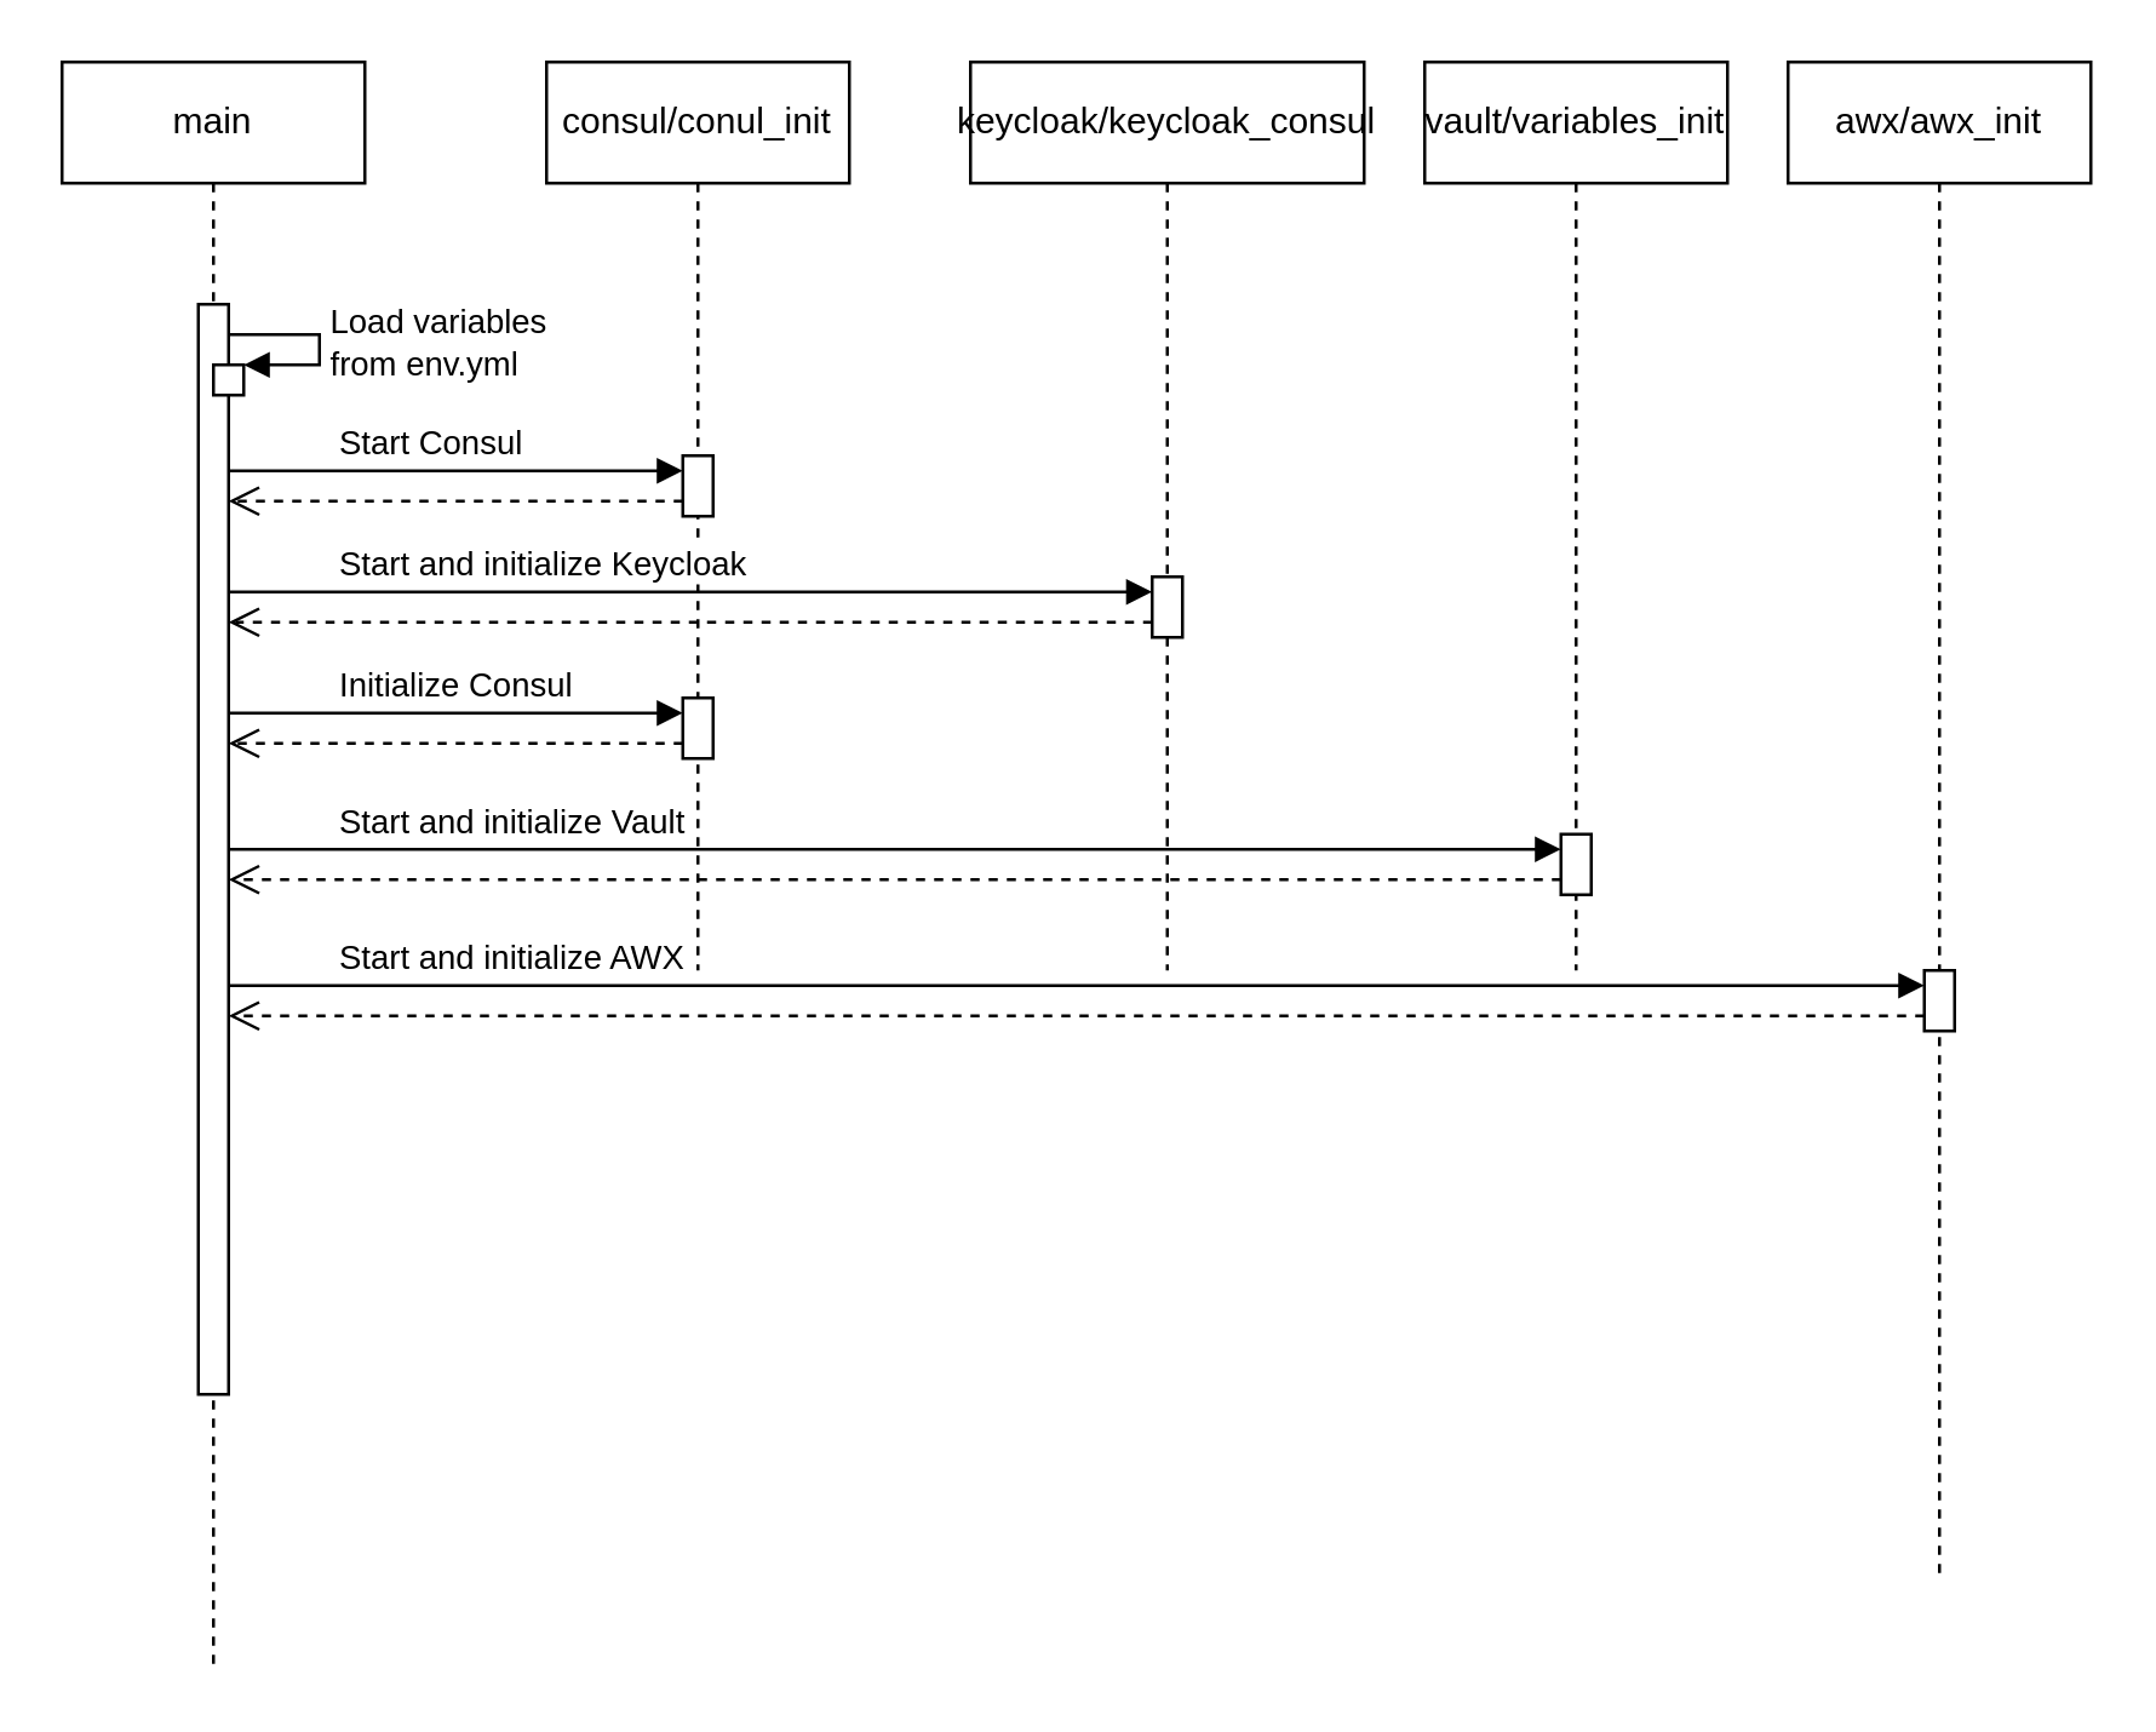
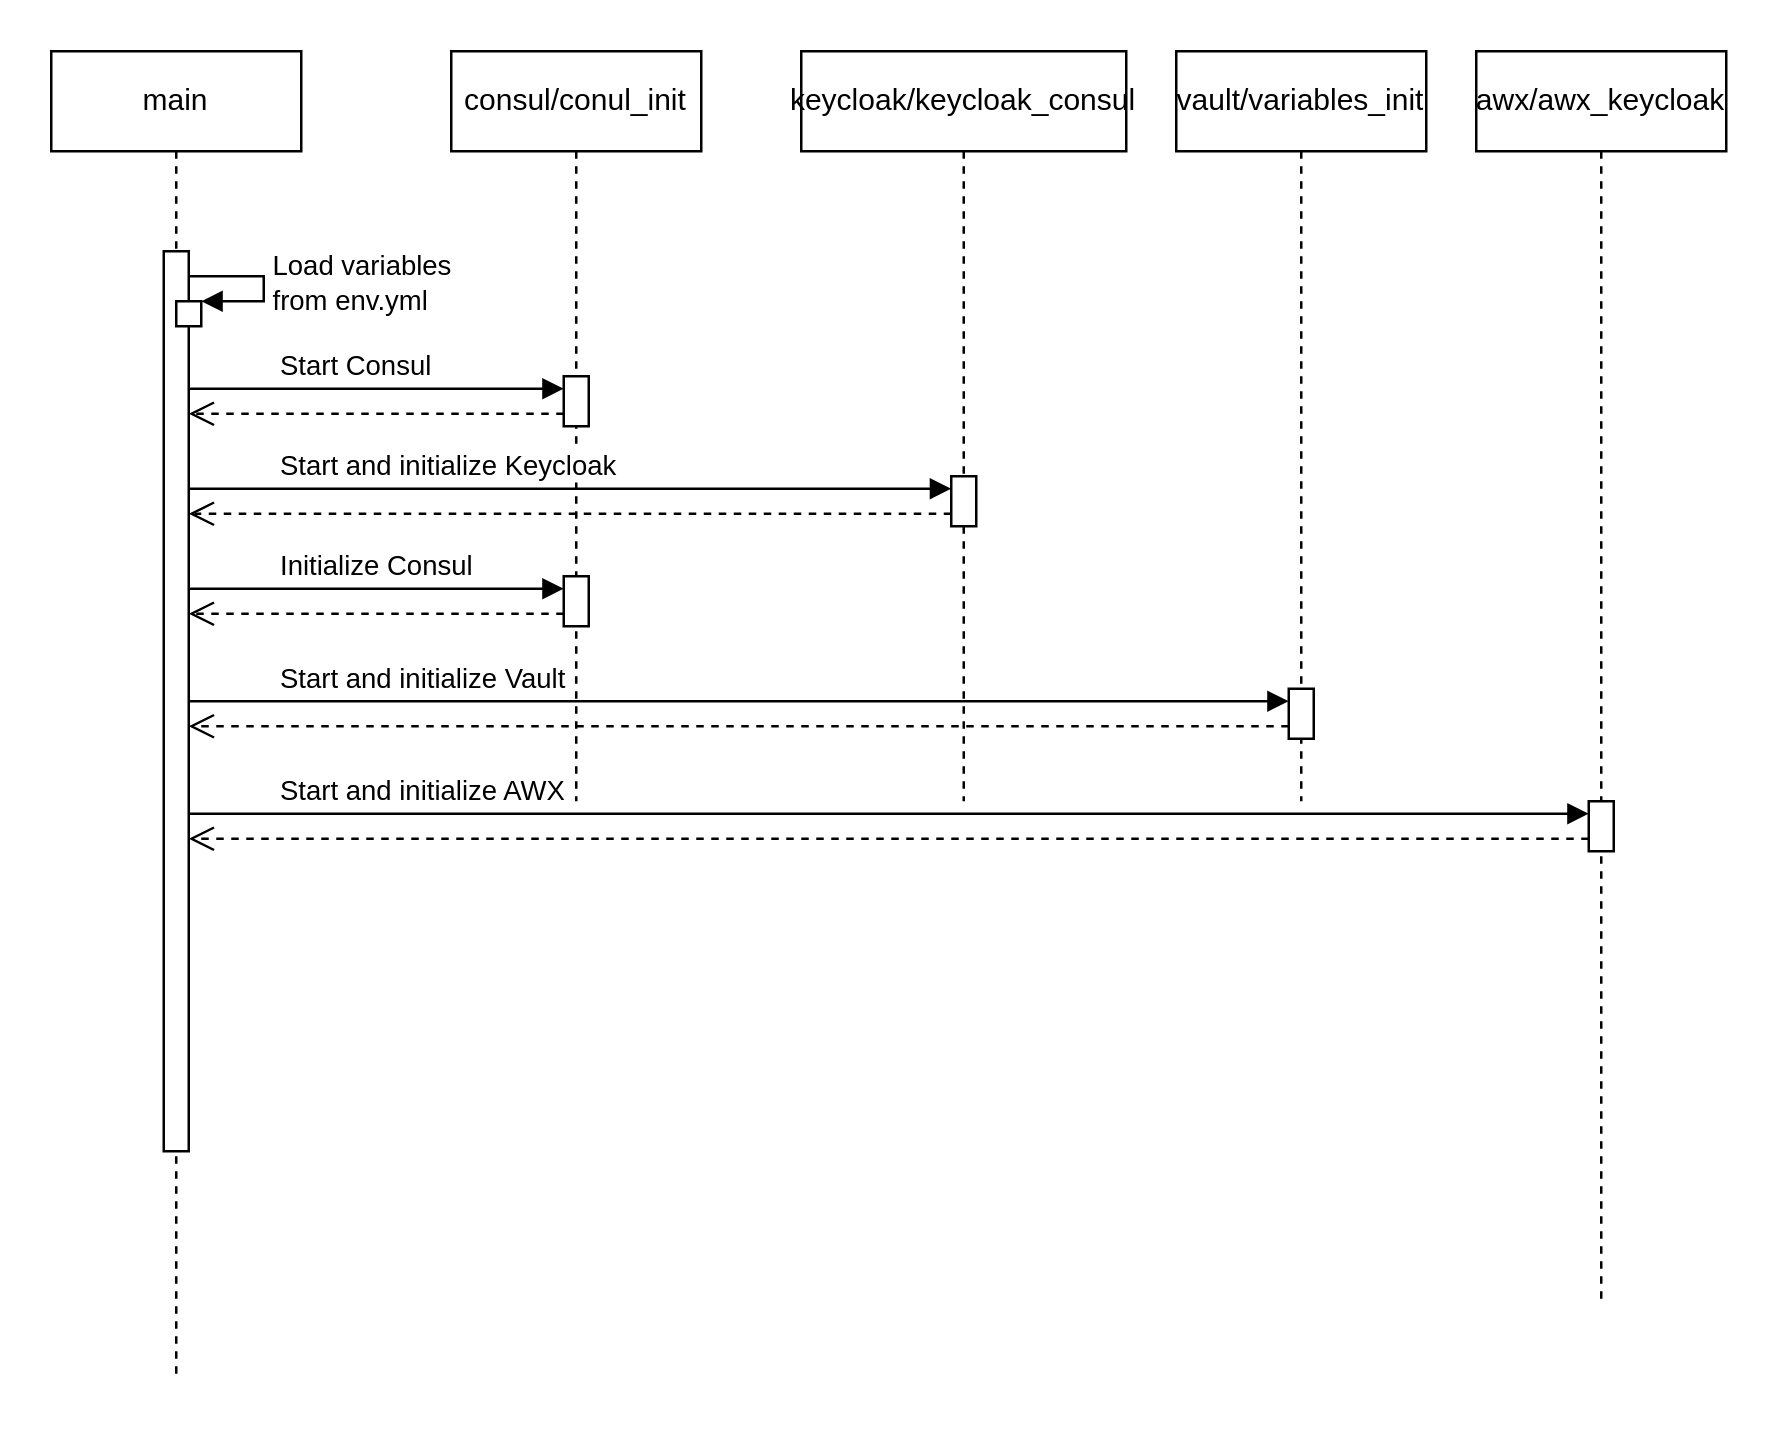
- <mxCell id="21" value="awx/awx_init" style="shape=umlLifeline;whiteSpace=wrap;html=1;container=1;dropTarget=0;collapsible=0;recursiveResize=0;outlineConnect=0;portConstraint=eastwest;newEdgeStyle={&quot;curved&quot;:0,&quot;rounded&quot;:0};points=[[0,0,0,0,5],[0,1,0,0,-5],[1,0,0,0,5],[1,1,0,0,-5]];perimeter=rectanglePerimeter;targetShapes=umlLifeline;participant=label;" vertex="1" parent="1"><mxGeometry x="590" y="20" width="100" height="500" as="geometry" /></mxCell>
+ <mxCell id="21" value="awx/awx_keycloak" style="shape=umlLifeline;whiteSpace=wrap;html=1;container=1;dropTarget=0;collapsible=0;recursiveResize=0;outlineConnect=0;portConstraint=eastwest;newEdgeStyle={&quot;curved&quot;:0,&quot;rounded&quot;:0};points=[[0,0,0,0,5],[0,1,0,0,-5],[1,0,0,0,5],[1,1,0,0,-5]];perimeter=rectanglePerimeter;targetShapes=umlLifeline;participant=label;" vertex="1" parent="1"><mxGeometry x="590" y="20" width="100" height="500" as="geometry" /></mxCell>
